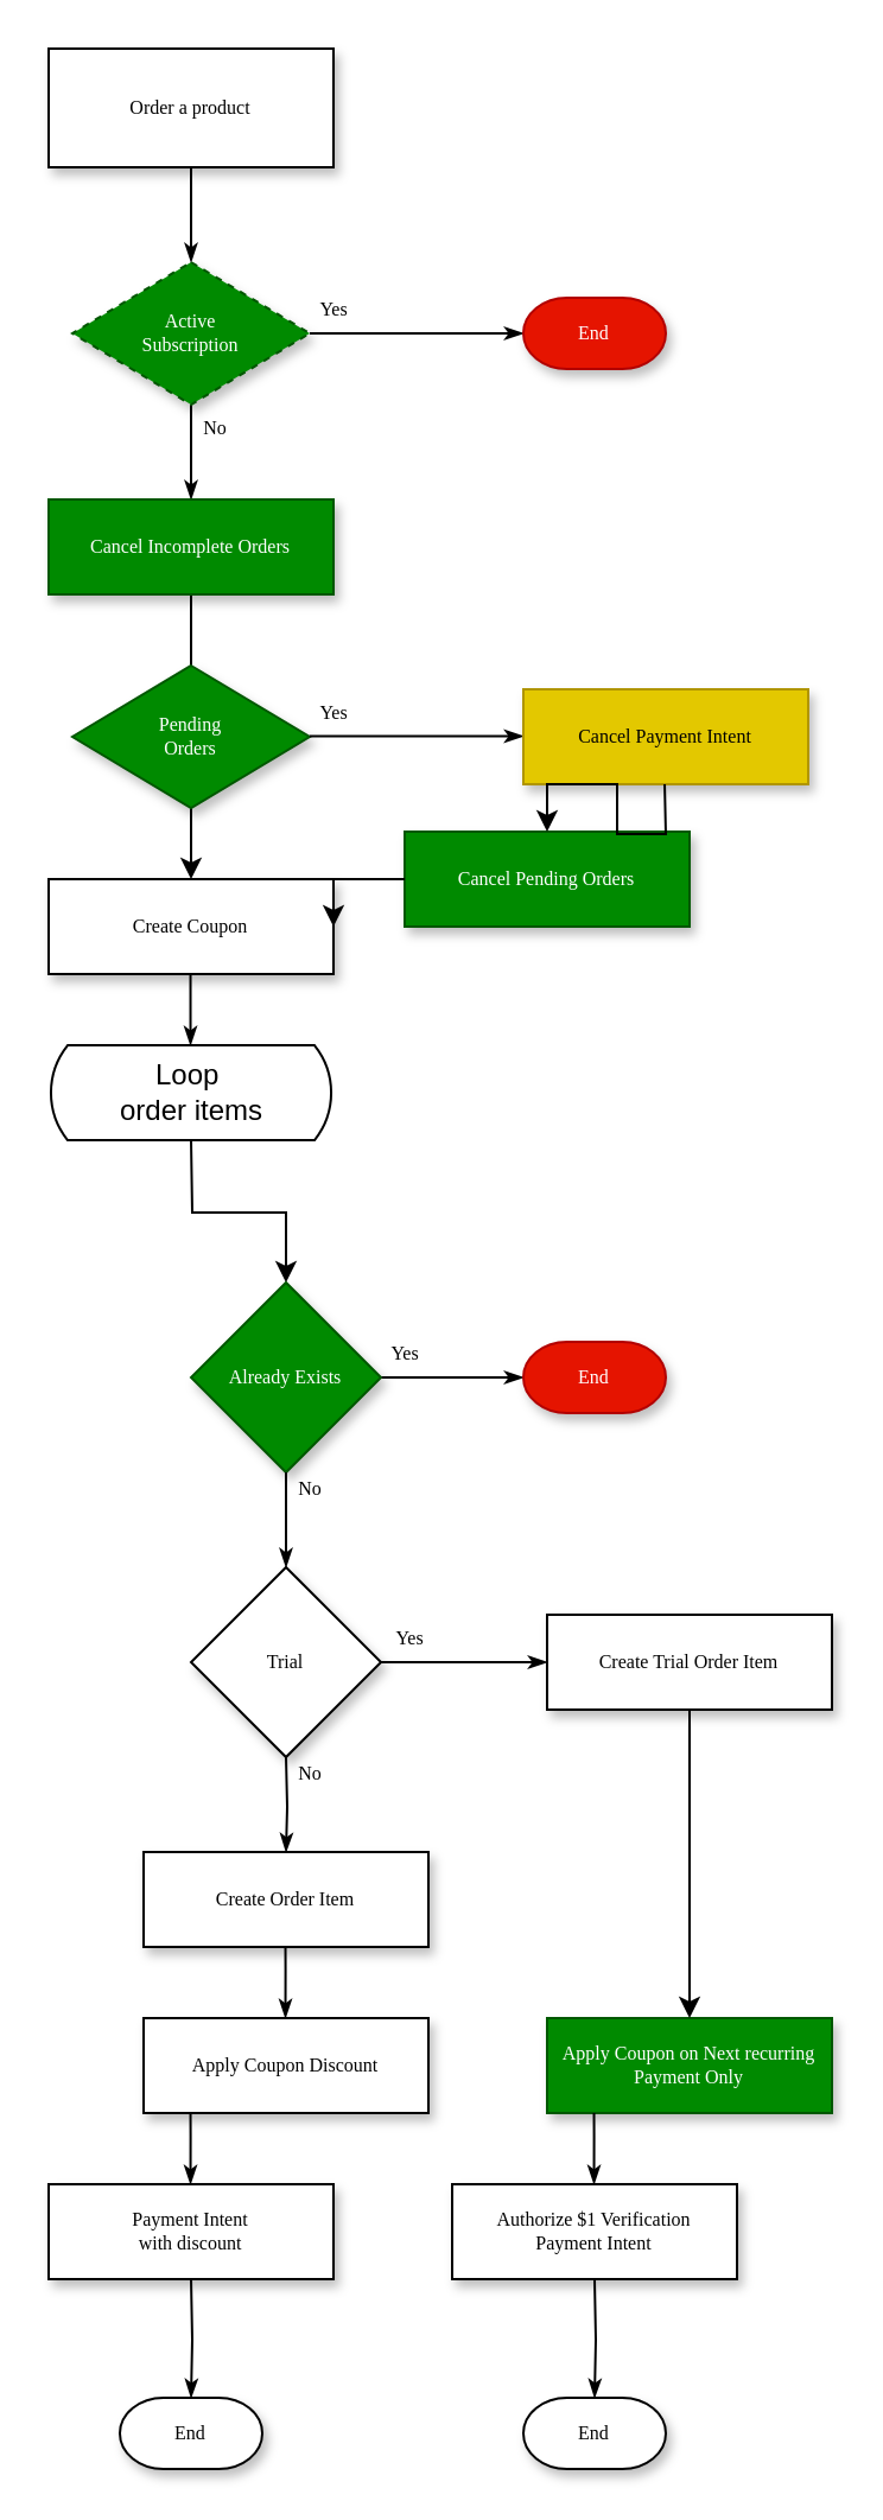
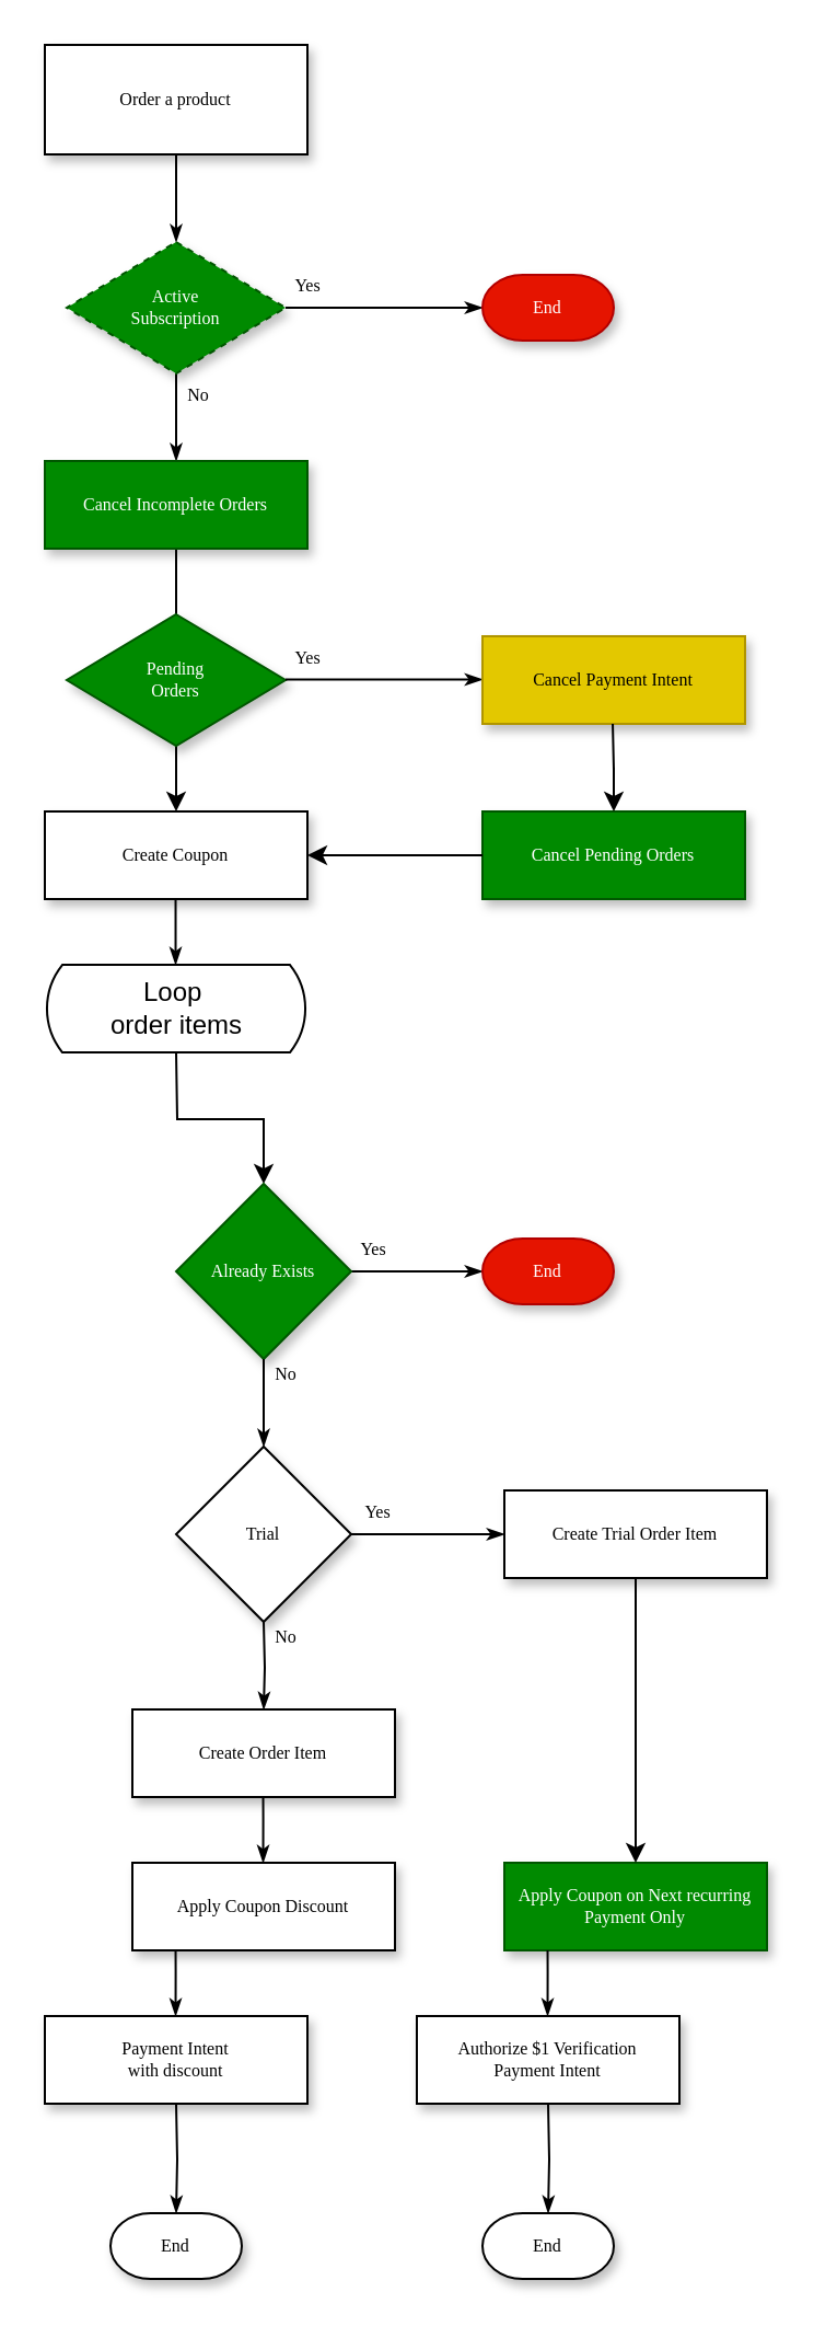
- <mxCell id="18" value="Cancel Pending Orders" style="whiteSpace=wrap;html=1;rounded=0;shadow=1;labelBackgroundColor=none;strokeWidth=1;fontFamily=Verdana;fontSize=8;align=center;fillColor=#008a00;strokeColor=#005700;fontColor=#ffffff;" parent="1" vertex="1"><mxGeometry x="170" y="350" width="120" height="40" as="geometry" /></mxCell>
+ <mxCell id="18" value="Cancel Pending Orders" style="whiteSpace=wrap;html=1;rounded=0;shadow=1;labelBackgroundColor=none;strokeWidth=1;fontFamily=Verdana;fontSize=8;align=center;fillColor=#008a00;strokeColor=#005700;fontColor=#ffffff;" parent="1" vertex="1"><mxGeometry x="220" y="370" width="120" height="40" as="geometry" /></mxCell>
